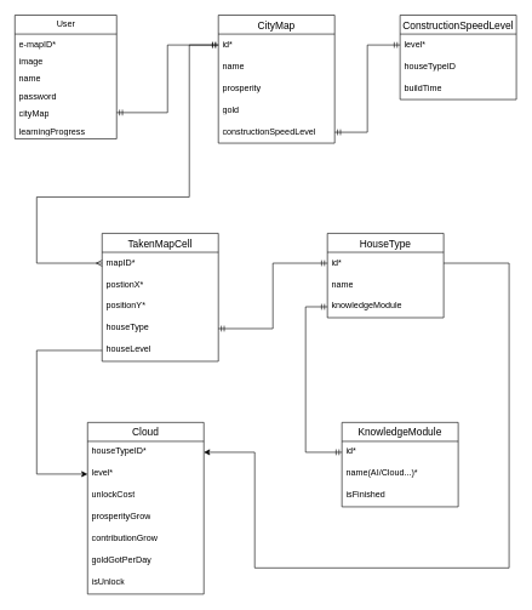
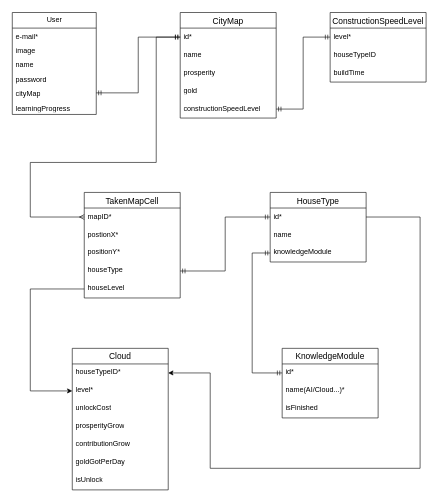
- <mxCell id="3" value="e-mapID*" style="text;strokeColor=none;fillColor=none;align=left;verticalAlign=top;spacingLeft=4;spacingRight=4;overflow=hidden;rotatable=0;points=[[0,0.5],[1,0.5]];portConstraint=eastwest;whiteSpace=wrap;html=1;" vertex="1" parent="2"><mxGeometry y="26" width="140" height="24" as="geometry" /></mxCell>
+ <mxCell id="3" value="e-mail*" style="text;strokeColor=none;fillColor=none;align=left;verticalAlign=top;spacingLeft=4;spacingRight=4;overflow=hidden;rotatable=0;points=[[0,0.5],[1,0.5]];portConstraint=eastwest;whiteSpace=wrap;html=1;" vertex="1" parent="2"><mxGeometry y="26" width="140" height="24" as="geometry" /></mxCell>
